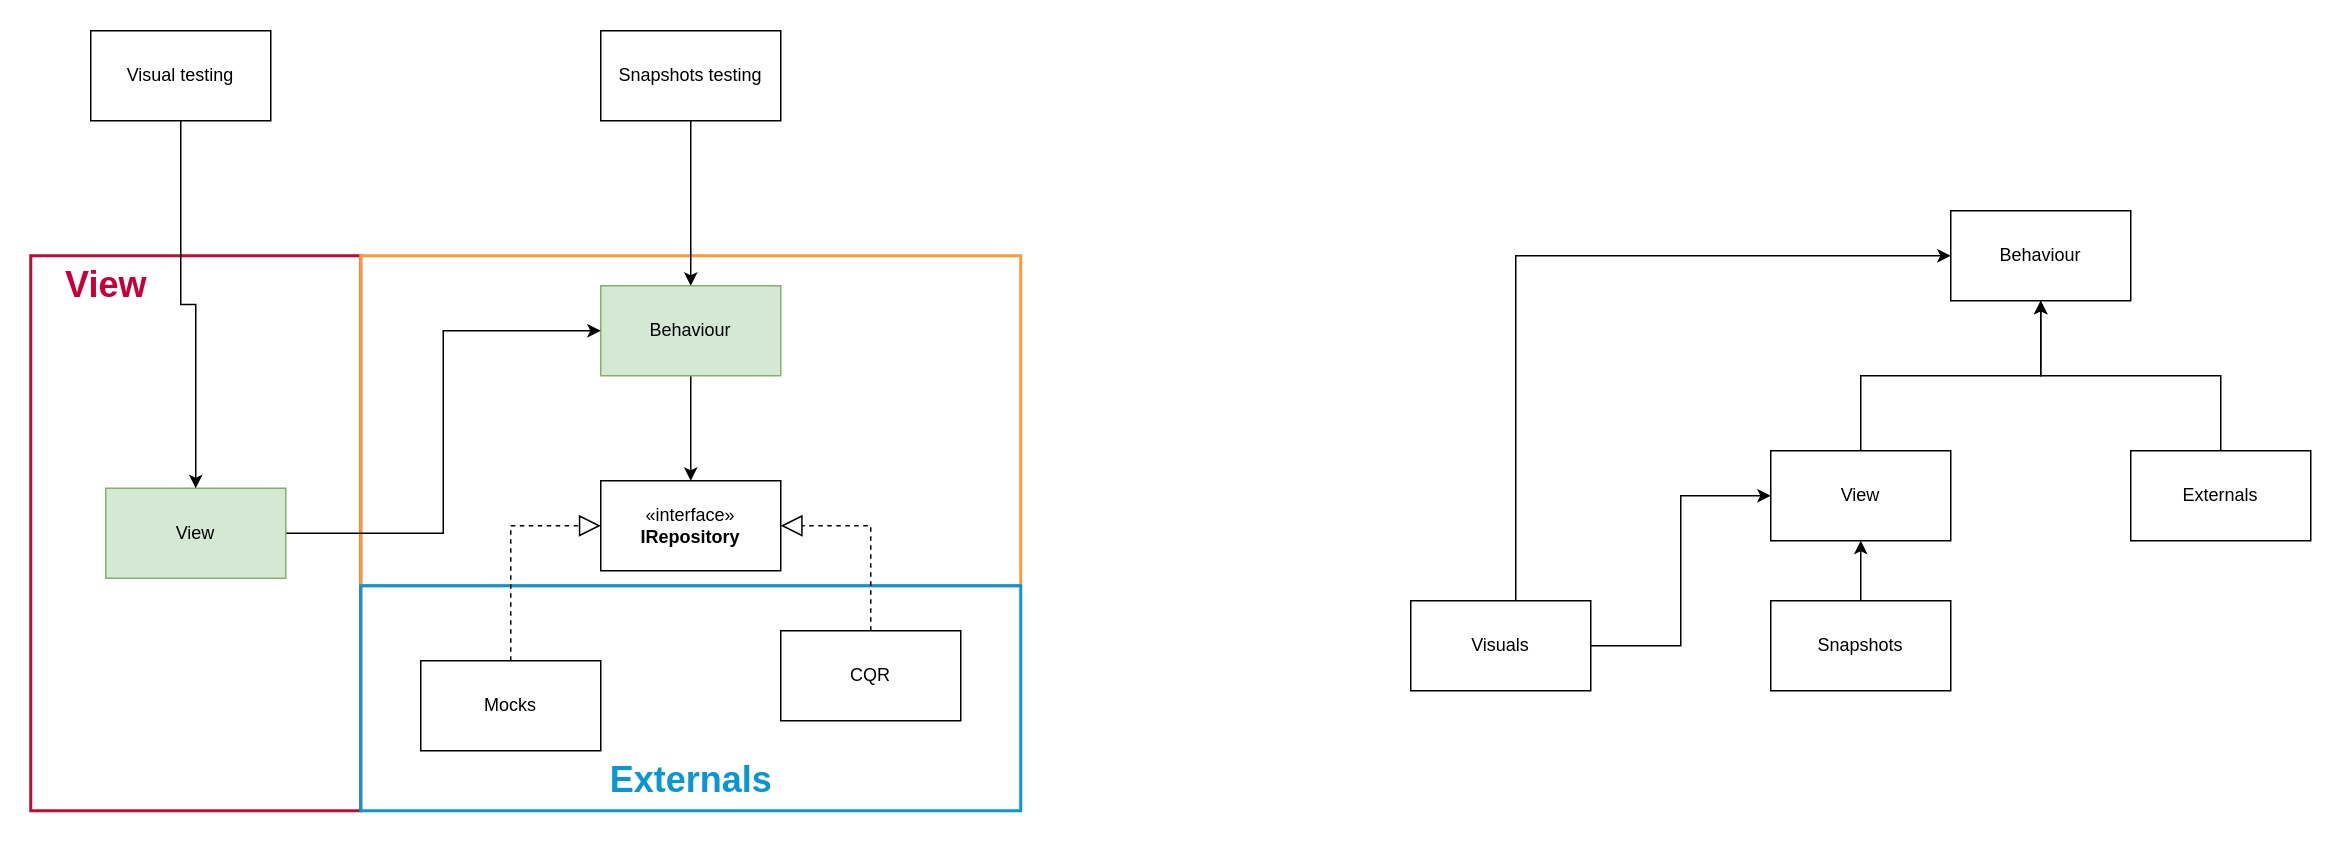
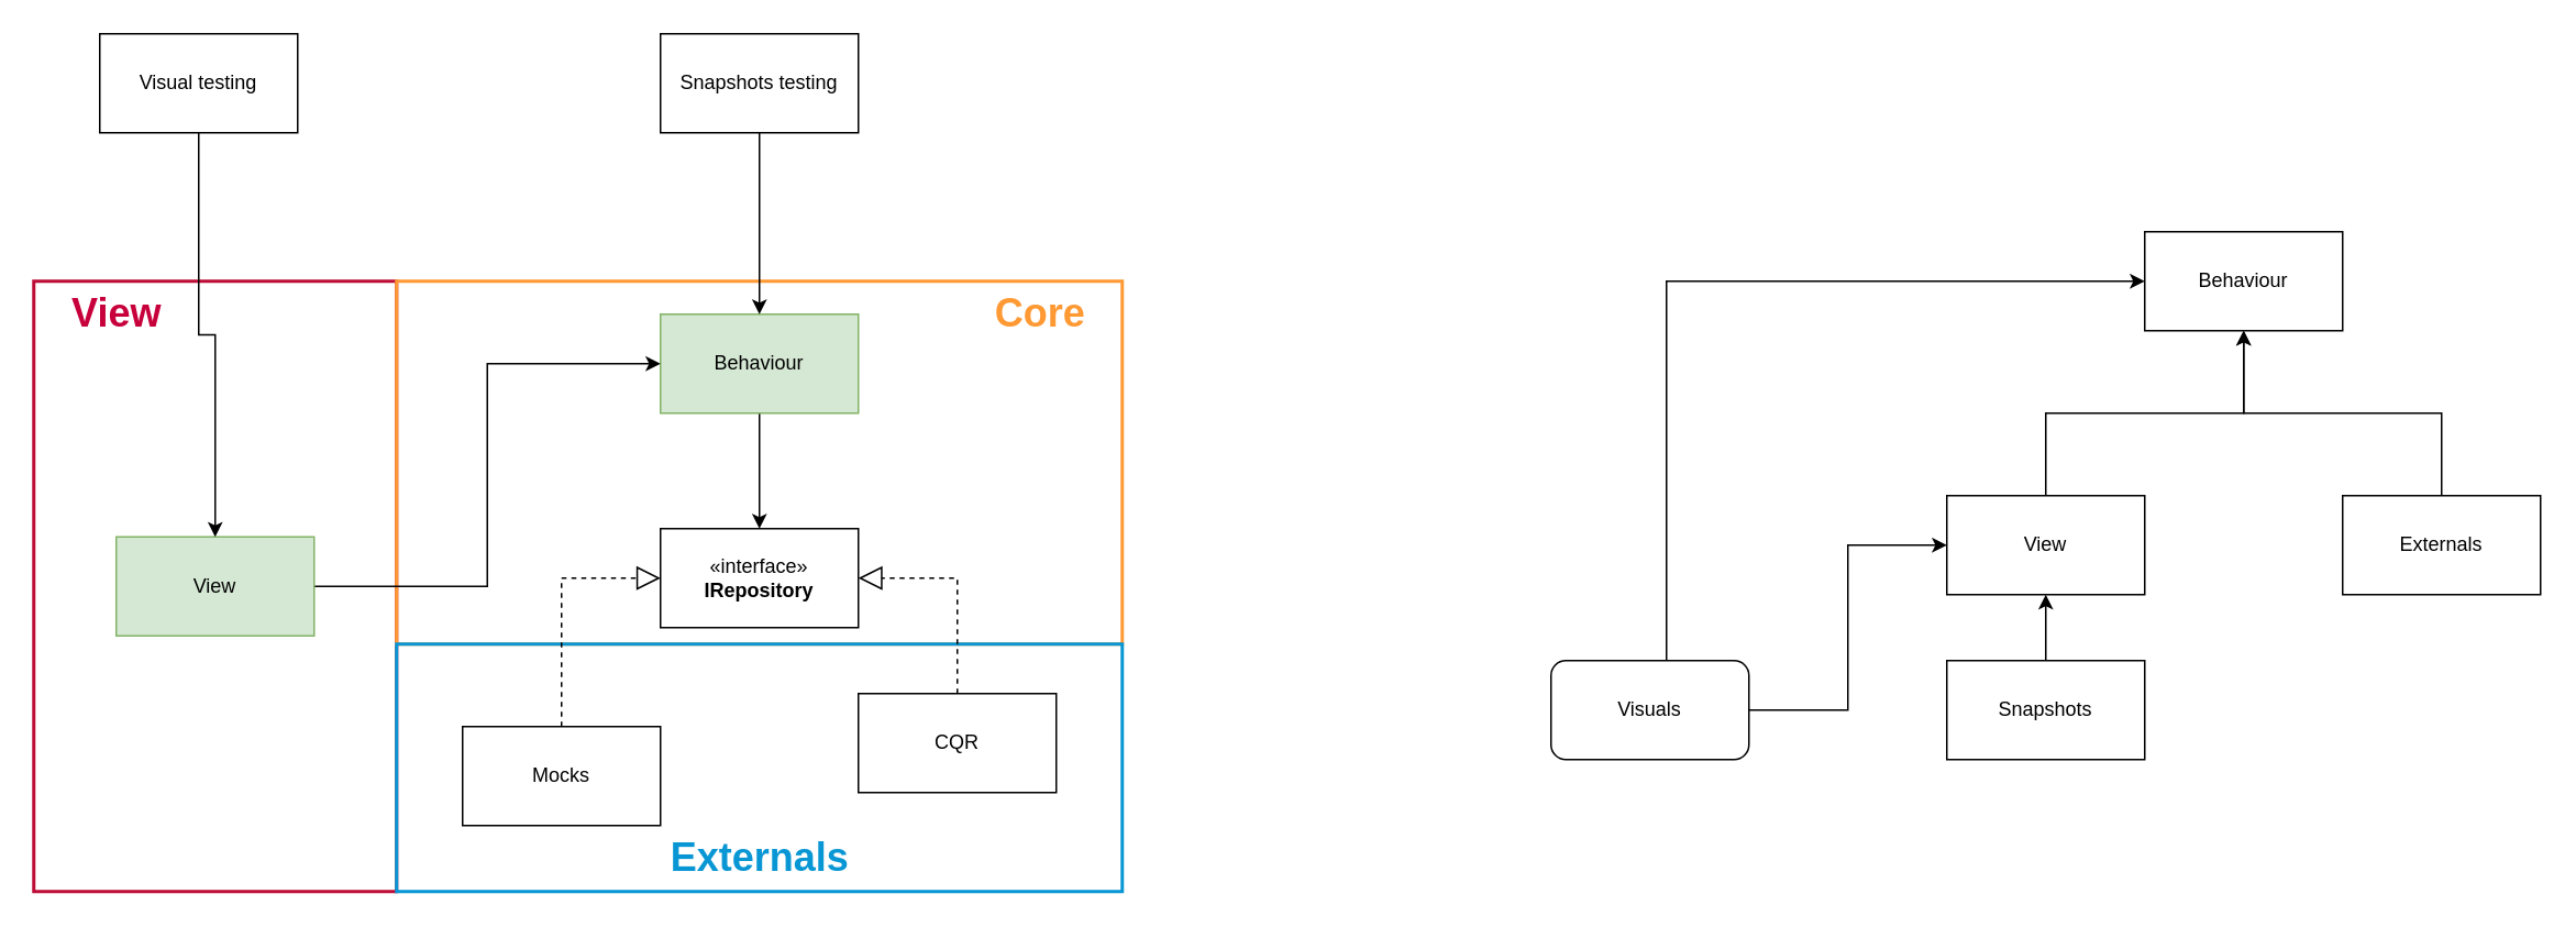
+ <mxCell id="12" value="Core" style="text;strokeColor=none;fillColor=none;html=1;fontSize=24;fontStyle=1;verticalAlign=middle;align=center;fontColor=#ff9933;labelBorderColor=none;labelBackgroundColor=default;" parent="1" vertex="1"><mxGeometry x="580" y="170" width="100" height="40" as="geometry" /></mxCell>
- <mxCell id="28" value="Visuals" style="rounded=0;whiteSpace=wrap;html=1;" vertex="1" parent="1"><mxGeometry x="940" y="400" width="120" height="60" as="geometry" /></mxCell>
+ <mxCell id="28" value="Visuals" style="whiteSpace=wrap;html=1;rounded=1;" vertex="1" parent="1"><mxGeometry x="940" y="400" width="120" height="60" as="geometry" /></mxCell>
